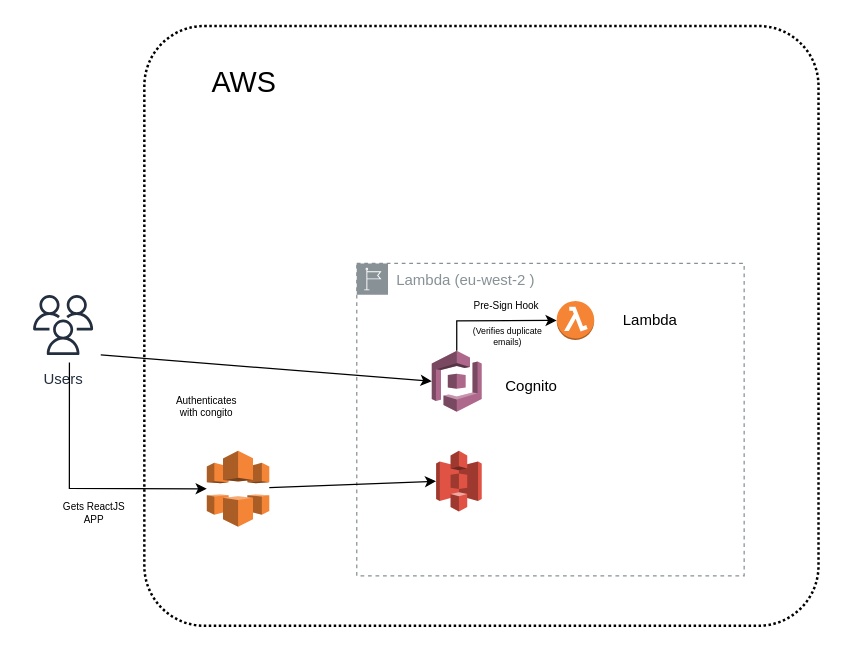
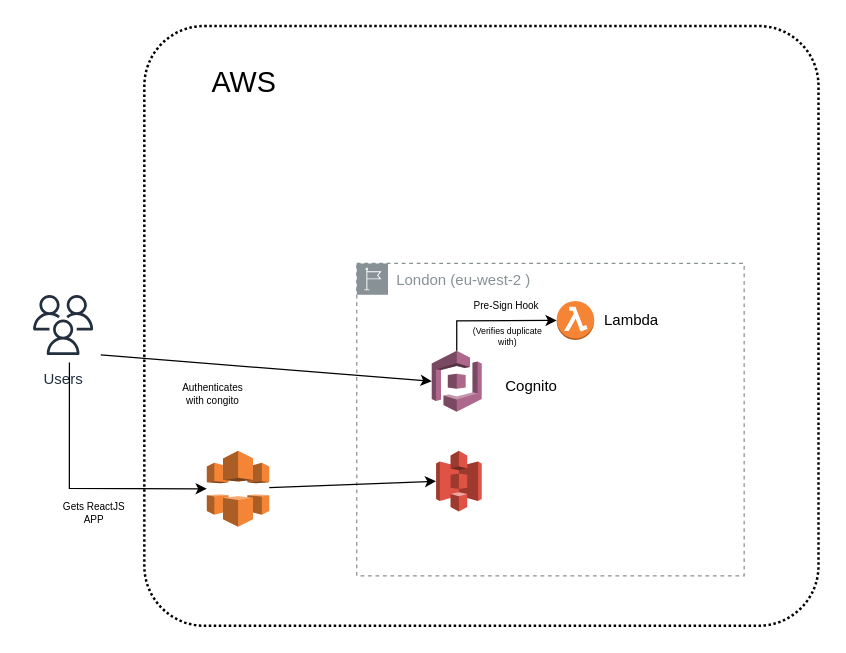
- <mxCell id="2" value="Lambda (eu-west-2&amp;nbsp;)" style="sketch=0;outlineConnect=0;gradientColor=none;html=1;whiteSpace=wrap;fontSize=12;fontStyle=0;shape=mxgraph.aws4.group;grIcon=mxgraph.aws4.group_region;strokeColor=#879196;fillColor=none;verticalAlign=top;align=left;spacingLeft=30;fontColor=#879196;dashed=1;" parent="1" vertex="1"><mxGeometry x="285" y="210" width="310" height="250" as="geometry" /></mxCell>
+ <mxCell id="2" value="London (eu-west-2&amp;nbsp;)" style="sketch=0;outlineConnect=0;gradientColor=none;html=1;whiteSpace=wrap;fontSize=12;fontStyle=0;shape=mxgraph.aws4.group;grIcon=mxgraph.aws4.group_region;strokeColor=#879196;fillColor=none;verticalAlign=top;align=left;spacingLeft=30;fontColor=#879196;dashed=1;" parent="1" vertex="1"><mxGeometry x="285" y="210" width="310" height="250" as="geometry" /></mxCell>
- <mxCell id="16" value="Lambda" style="text;html=1;align=center;verticalAlign=middle;whiteSpace=wrap;rounded=0;" vertex="1" parent="1"><mxGeometry x="490" y="241.31" width="60" height="30" as="geometry" /></mxCell>
+ <mxCell id="16" value="Lambda" style="text;html=1;align=center;verticalAlign=middle;whiteSpace=wrap;rounded=0;" vertex="1" parent="1"><mxGeometry x="475" y="241.31" width="60" height="30" as="geometry" /></mxCell>
- <mxCell id="19" value="(Verifies duplicate emails)" style="text;html=1;align=center;verticalAlign=middle;whiteSpace=wrap;rounded=0;fontSize=7;" vertex="1" parent="1"><mxGeometry x="376" y="254" width="60" height="30" as="geometry" /></mxCell>
+ <mxCell id="19" value="(Verifies duplicate with)" style="text;html=1;align=center;verticalAlign=middle;whiteSpace=wrap;rounded=0;fontSize=7;" vertex="1" parent="1"><mxGeometry x="376" y="254" width="60" height="30" as="geometry" /></mxCell>
- <mxCell id="13" value="Authenticates with congito" style="text;html=1;align=center;verticalAlign=middle;whiteSpace=wrap;rounded=0;fontSize=8;" parent="1" vertex="1"><mxGeometry x="135" y="310" width="60" height="30" as="geometry" /></mxCell>
+ <mxCell id="13" value="Authenticates with congito" style="text;html=1;align=center;verticalAlign=middle;whiteSpace=wrap;rounded=0;fontSize=8;" parent="1" vertex="1"><mxGeometry x="140" y="300" width="60" height="30" as="geometry" /></mxCell>
